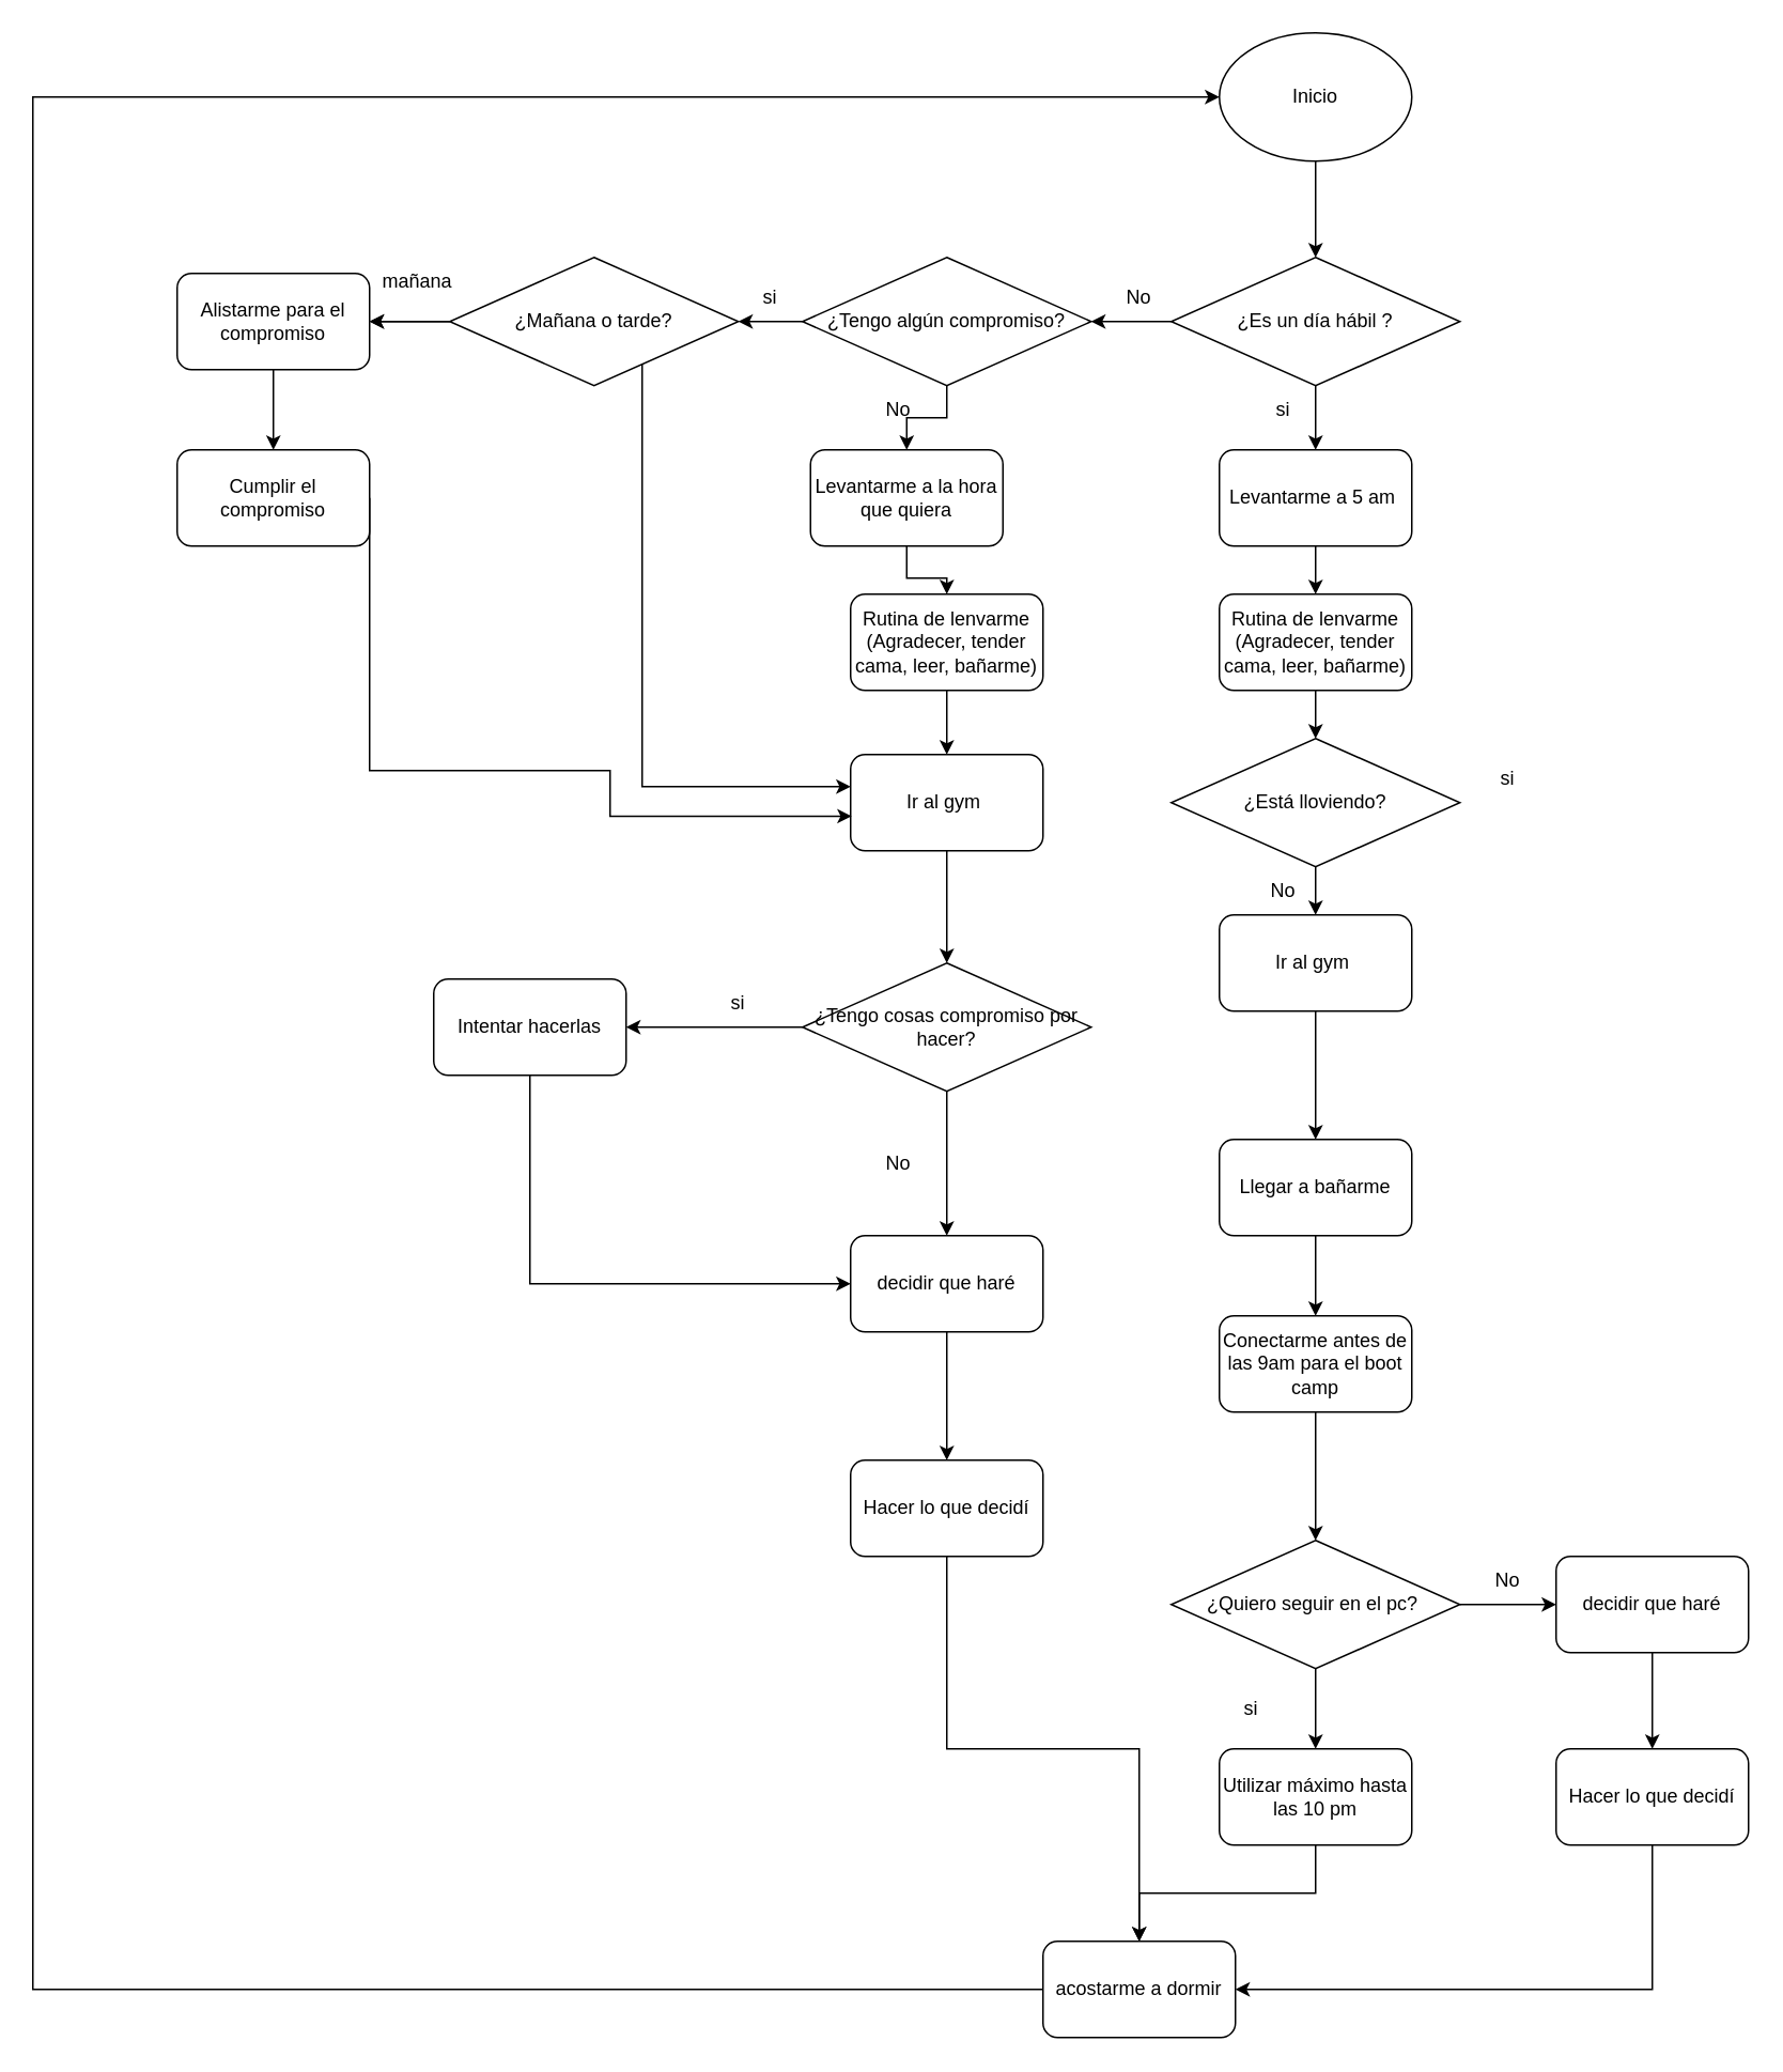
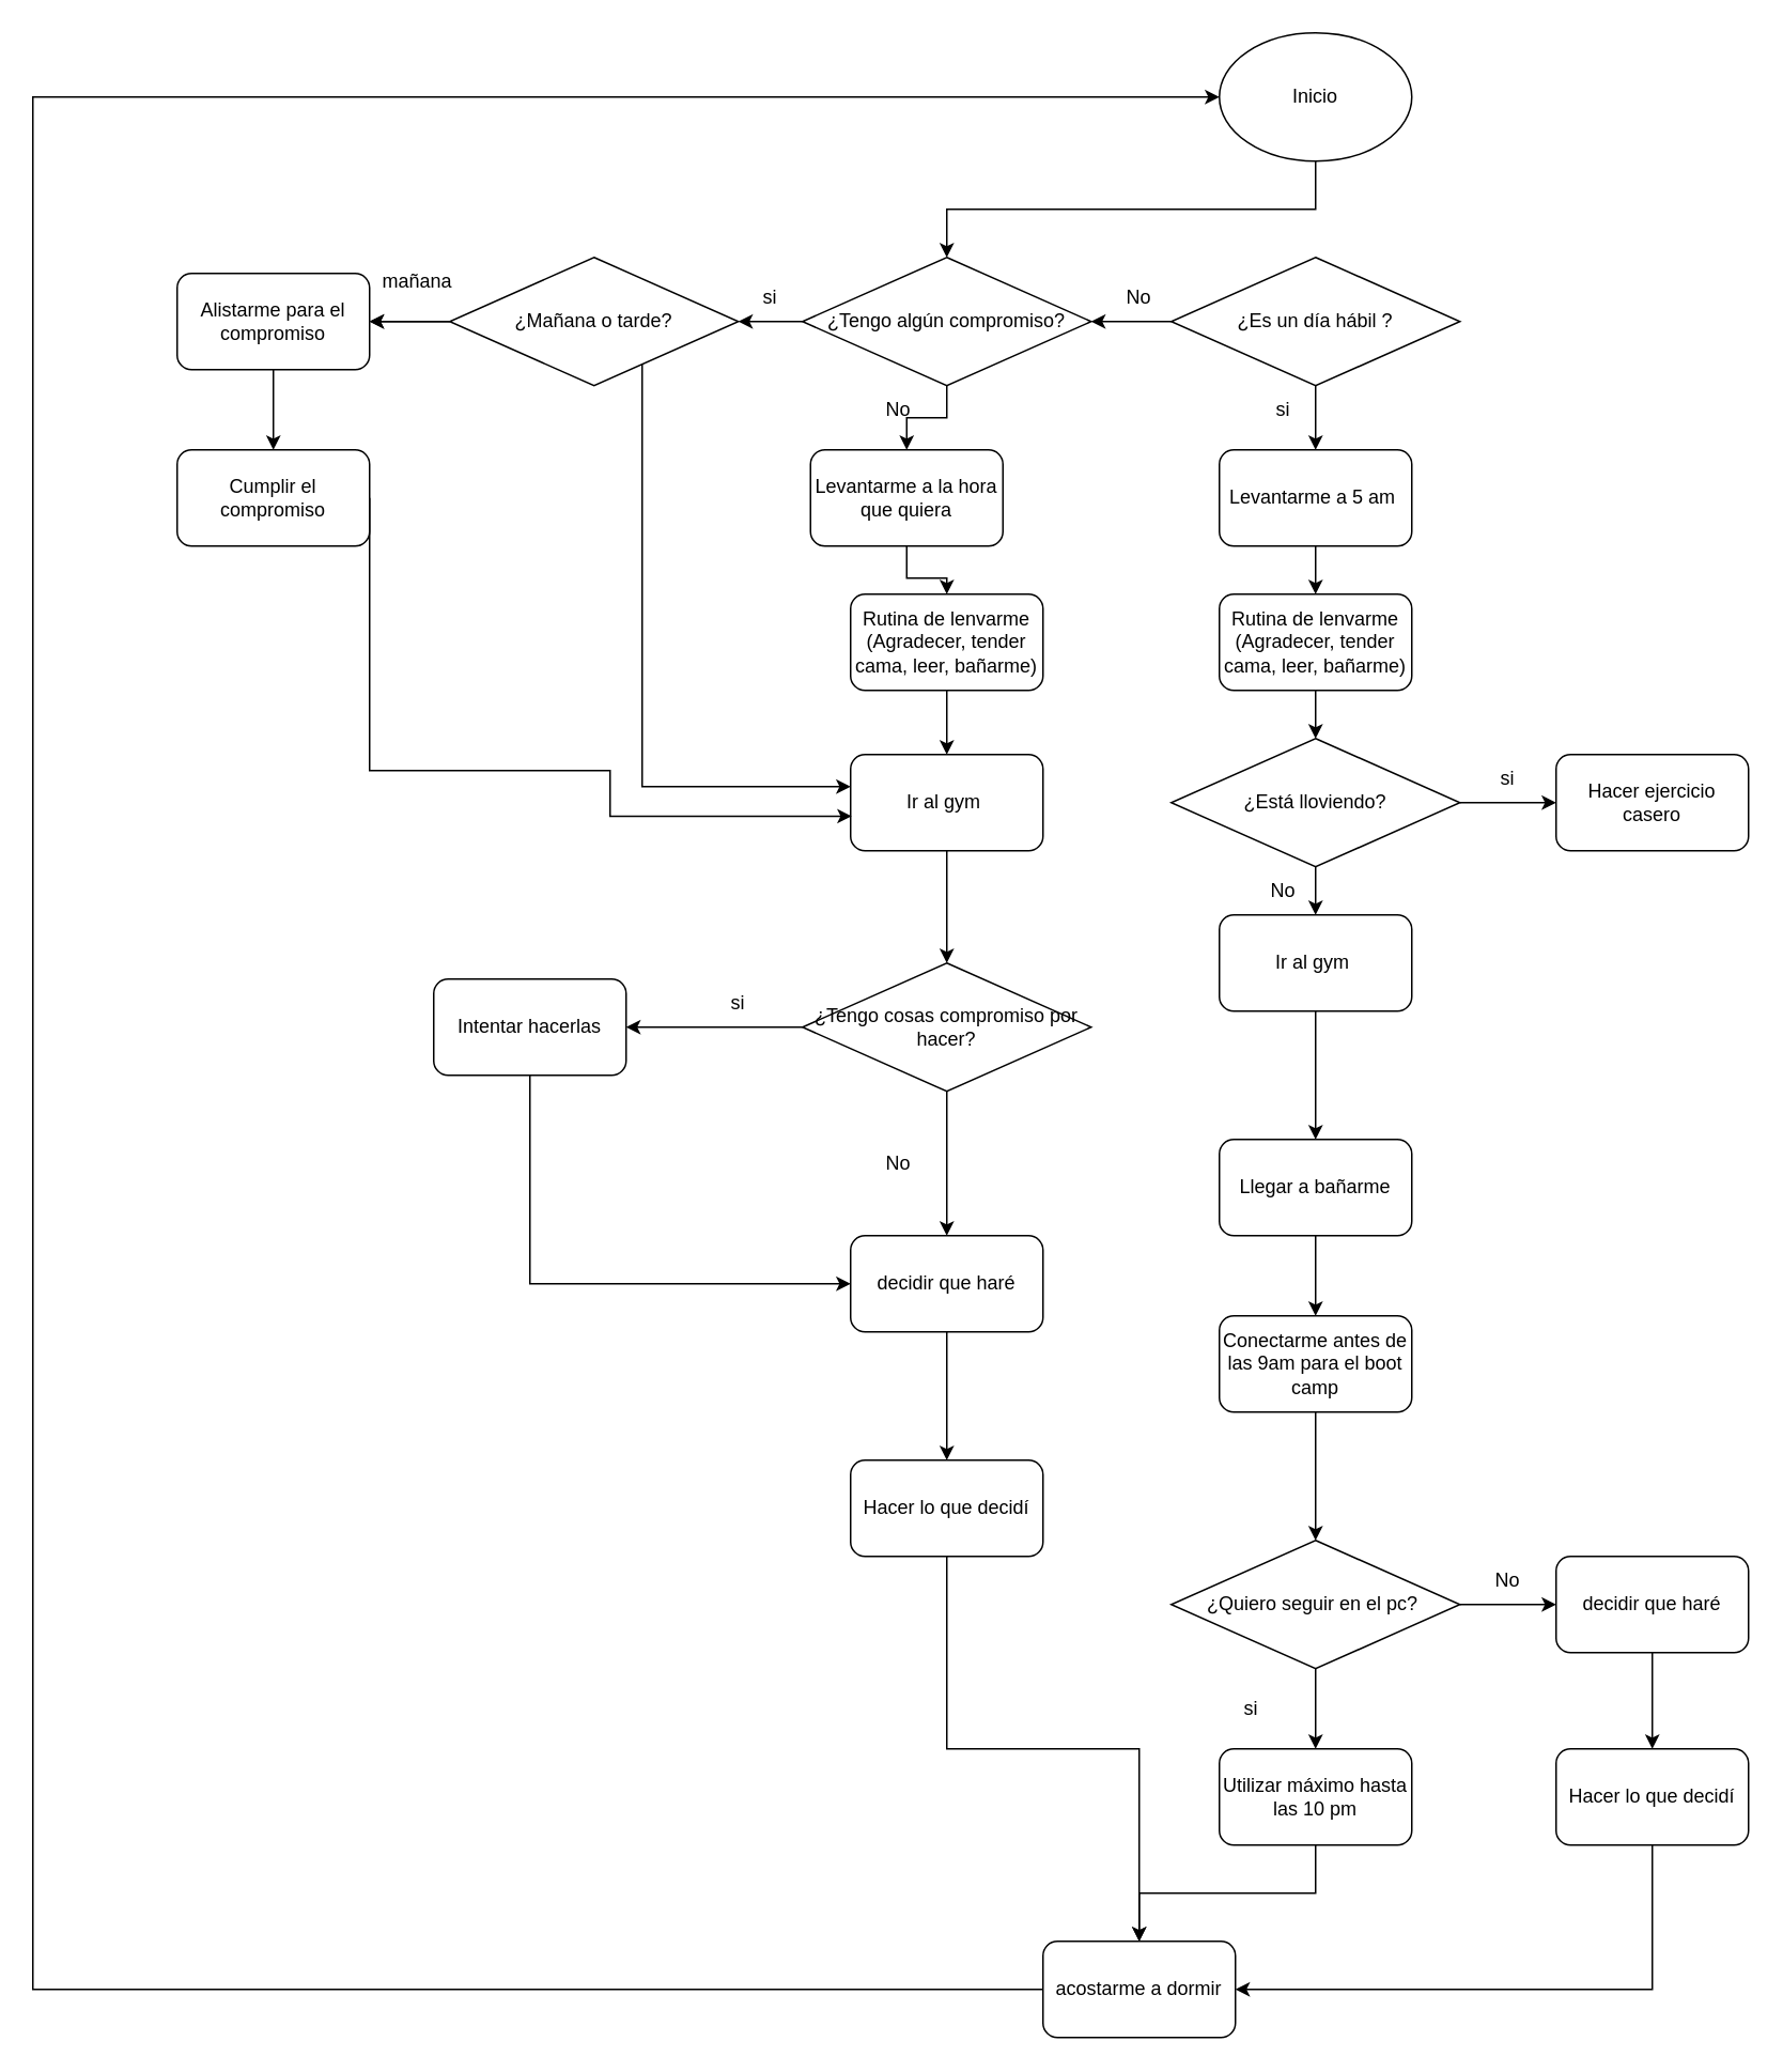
- <mxCell id="2" style="edgeStyle=orthogonalEdgeStyle;rounded=0;orthogonalLoop=1;jettySize=auto;html=1;exitX=0.5;exitY=1;exitDx=0;exitDy=0;" edge="1" parent="1" source="3" target="6"><mxGeometry relative="1" as="geometry" /></mxCell>
+ <mxCell id="2" style="edgeStyle=orthogonalEdgeStyle;rounded=0;orthogonalLoop=1;jettySize=auto;html=1;exitX=0.5;exitY=1;exitDx=0;exitDy=0;" edge="1" parent="1" source="3" target="12"><mxGeometry relative="1" as="geometry" /></mxCell>
+ <mxCell id="24" style="edgeStyle=orthogonalEdgeStyle;rounded=0;orthogonalLoop=1;jettySize=auto;html=1;" edge="1" parent="1" source="25" target="26"><mxGeometry relative="1" as="geometry" /></mxCell>
+ <mxCell id="26" value="Hacer ejercicio casero" style="rounded=1;whiteSpace=wrap;html=1;" vertex="1" parent="1"><mxGeometry x="970" y="470" width="120" height="60" as="geometry" /></mxCell>
